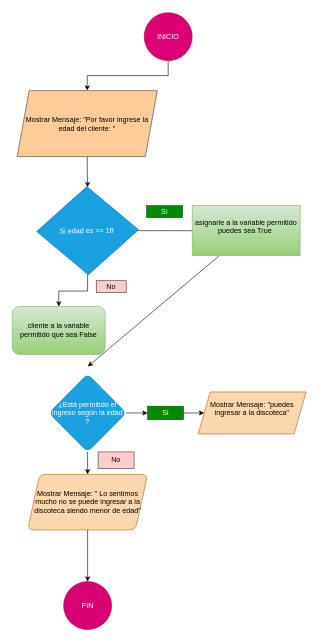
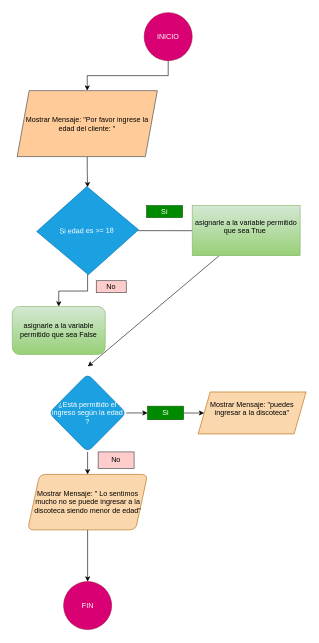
- <mxCell id="10" value="&lt;div&gt;asignarle a la variable permitido puedes sea True&amp;nbsp;&lt;/div&gt;&lt;div&gt;&amp;nbsp; &amp;nbsp; &amp;nbsp;&amp;nbsp;&lt;/div&gt;" style="whiteSpace=wrap;html=1;fillColor=#d5e8d4;strokeColor=#82b366;gradientColor=#97d077;" vertex="1" parent="1"><mxGeometry x="320" y="341.75" width="180.01" height="83.5" as="geometry" /></mxCell>
+ <mxCell id="10" value="&lt;div&gt;asignarle a la variable permitido que sea True&amp;nbsp;&lt;/div&gt;&lt;div&gt;&amp;nbsp; &amp;nbsp; &amp;nbsp;&amp;nbsp;&lt;/div&gt;" style="whiteSpace=wrap;html=1;fillColor=#d5e8d4;strokeColor=#82b366;gradientColor=#97d077;" vertex="1" parent="1"><mxGeometry x="320" y="341.75" width="180.01" height="83.5" as="geometry" /></mxCell>
- <mxCell id="12" value="cliente a la variable permitido que sea False" style="rounded=1;whiteSpace=wrap;html=1;fillColor=#d5e8d4;gradientColor=#97d077;strokeColor=#82b366;" vertex="1" parent="1"><mxGeometry x="20" y="510" width="154.99" height="80" as="geometry" /></mxCell>
+ <mxCell id="12" value="asignarle a la variable permitido que sea False" style="rounded=1;whiteSpace=wrap;html=1;fillColor=#d5e8d4;gradientColor=#97d077;strokeColor=#82b366;" vertex="1" parent="1"><mxGeometry x="20" y="510" width="154.99" height="80" as="geometry" /></mxCell>
